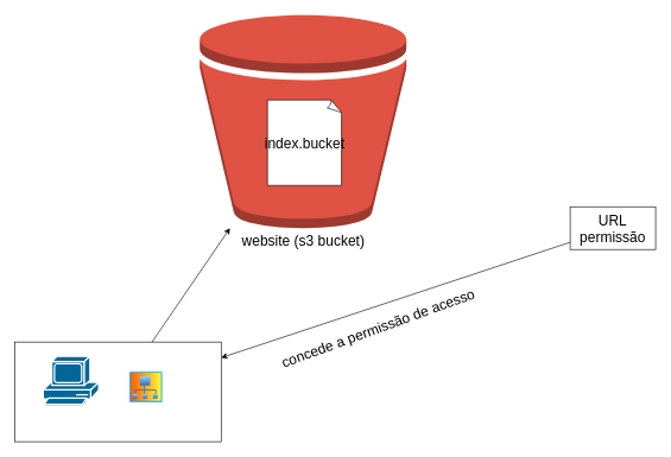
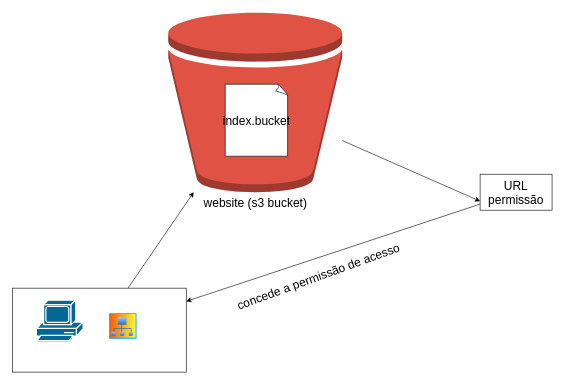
+ <mxCell id="4" style="edgeStyle=none;html=1;fontSize=20;entryX=0;entryY=0.75;entryDx=0;entryDy=0;" edge="1" parent="1" source="5" target="10"><mxGeometry relative="1" as="geometry"><mxPoint x="760" y="300" as="targetPoint" /></mxGeometry></mxCell>
